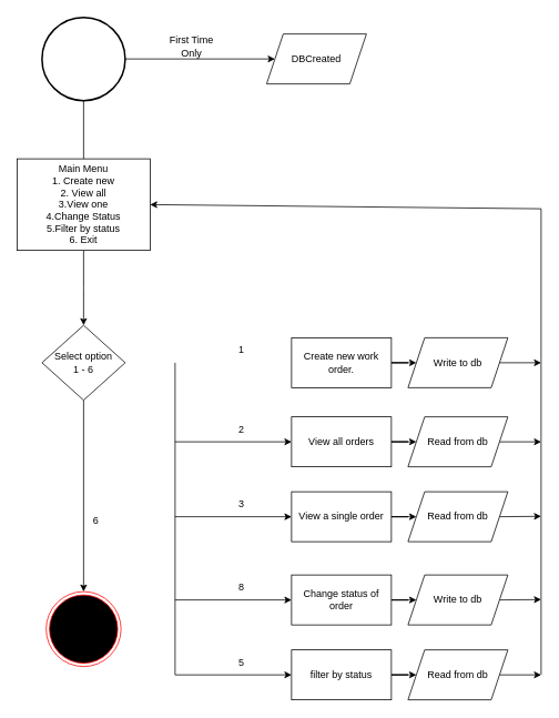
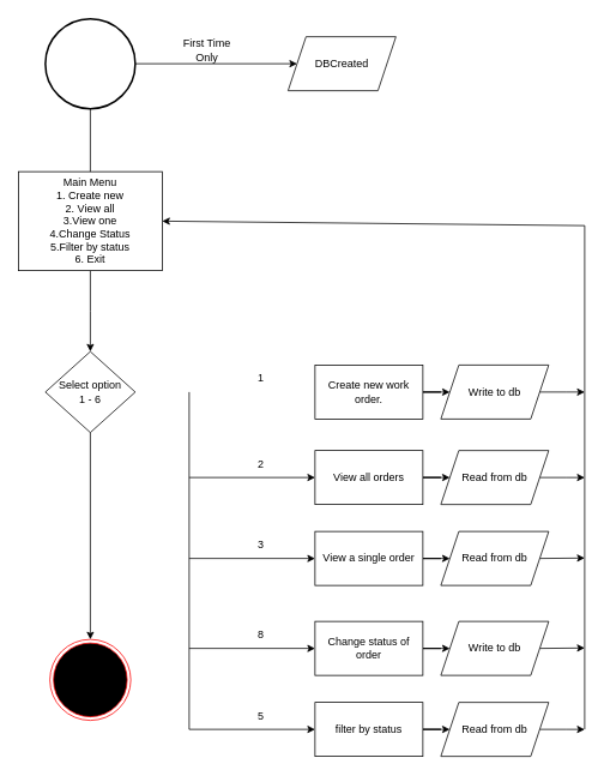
- <mxCell id="32" value="6" style="text;html=1;strokeColor=none;fillColor=none;align=center;verticalAlign=middle;whiteSpace=wrap;rounded=0;" vertex="1" parent="1"><mxGeometry x="85" y="610" width="60" height="30" as="geometry" /></mxCell>
